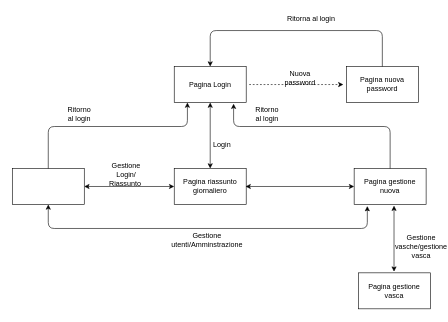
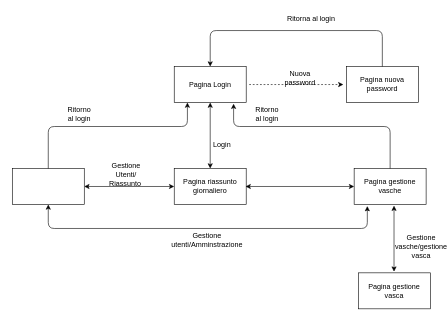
- <mxCell id="17" value="Gestione Login/&lt;br&gt;Riassunto&amp;nbsp;" style="text;html=1;strokeColor=none;fillColor=none;align=center;verticalAlign=middle;whiteSpace=wrap;rounded=0;" parent="1" vertex="1"><mxGeometry x="190" y="280" width="40" height="20" as="geometry" /></mxCell>
+ <mxCell id="17" value="Gestione Utenti/&lt;br&gt;Riassunto&amp;nbsp;" style="text;html=1;strokeColor=none;fillColor=none;align=center;verticalAlign=middle;whiteSpace=wrap;rounded=0;" parent="1" vertex="1"><mxGeometry x="190" y="280" width="40" height="20" as="geometry" /></mxCell>
- <mxCell id="8" value="Pagina gestione nuova" style="text;html=1;strokeColor=none;fillColor=none;align=center;verticalAlign=middle;whiteSpace=wrap;rounded=0;" parent="1" vertex="1"><mxGeometry x="599" y="300" width="102" height="20" as="geometry" /></mxCell>
+ <mxCell id="8" value="Pagina gestione vasche" style="text;html=1;strokeColor=none;fillColor=none;align=center;verticalAlign=middle;whiteSpace=wrap;rounded=0;" parent="1" vertex="1"><mxGeometry x="599" y="300" width="102" height="20" as="geometry" /></mxCell>
